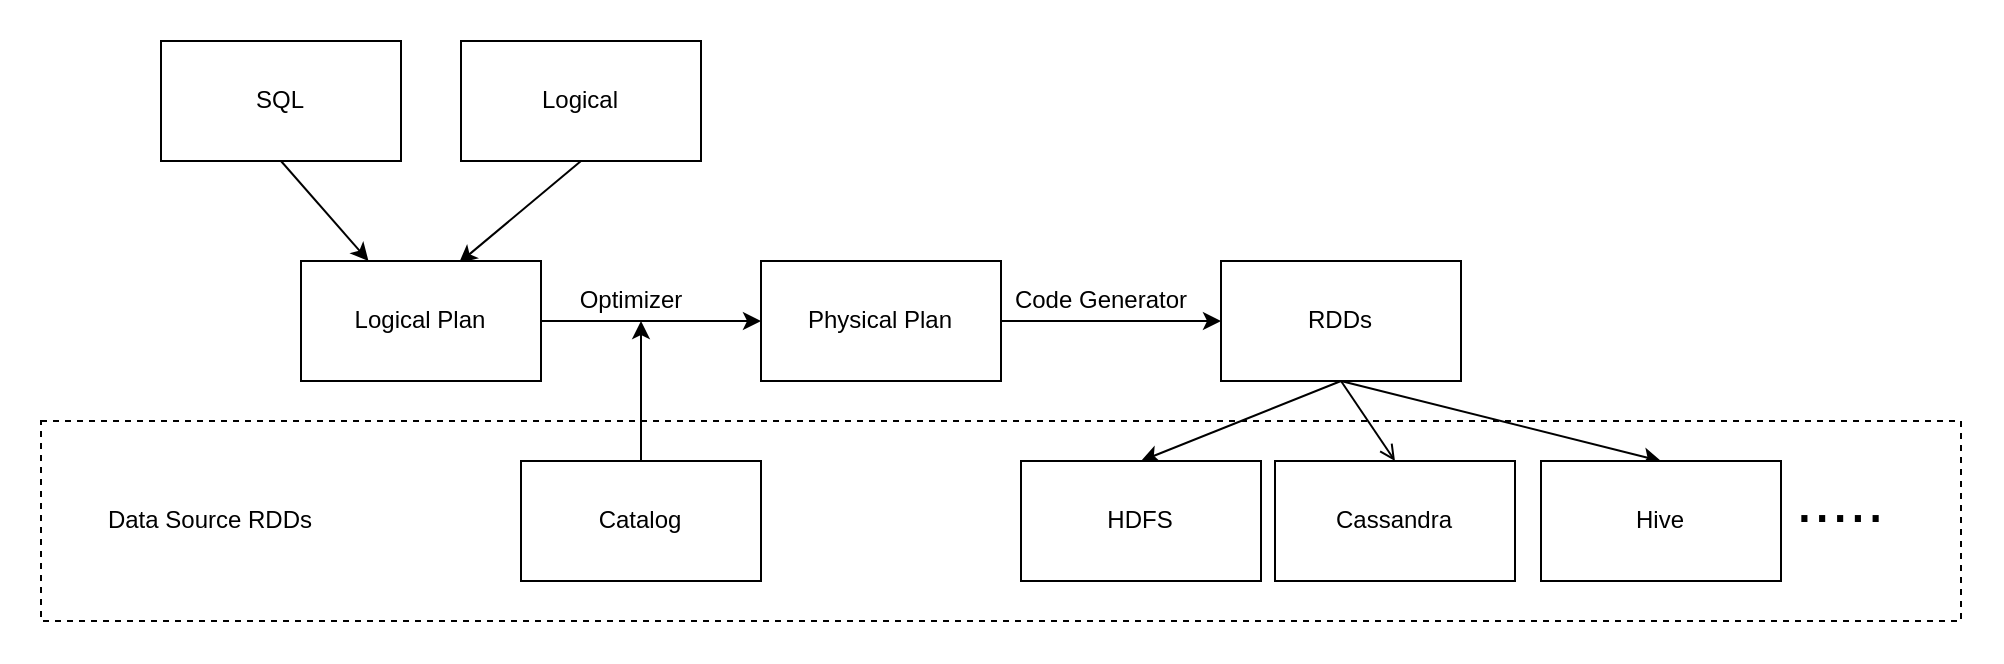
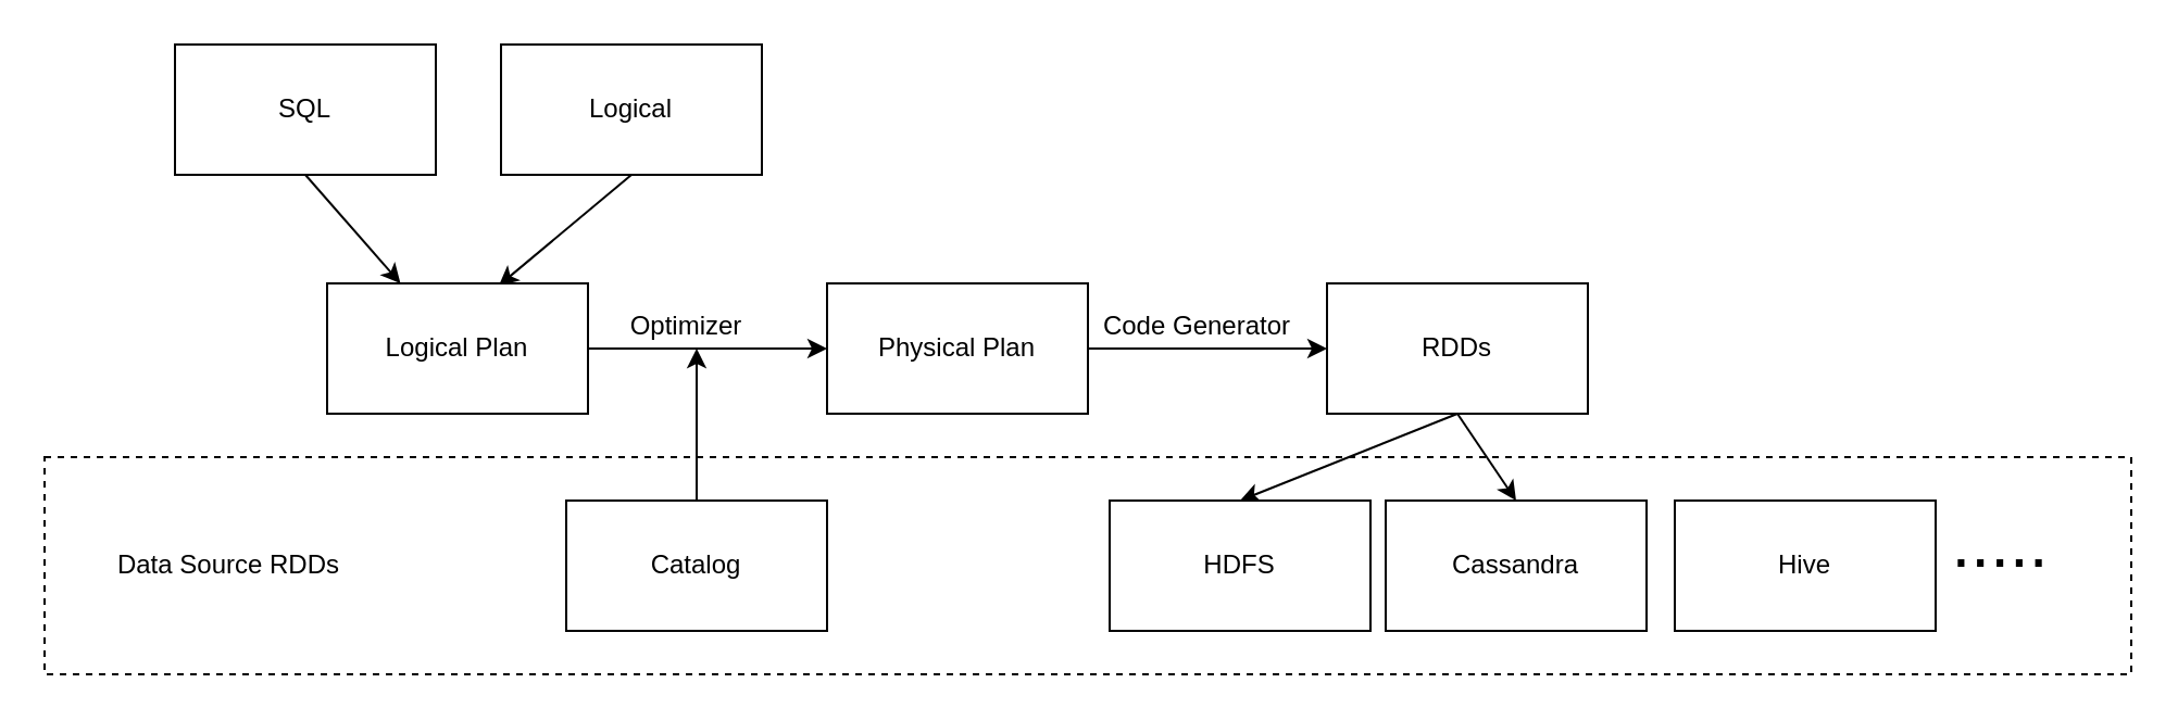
- <mxCell id="13" style="edgeStyle=none;rounded=0;orthogonalLoop=1;jettySize=auto;html=1;exitX=0.5;exitY=1;exitDx=0;exitDy=0;entryX=0.5;entryY=0;entryDx=0;entryDy=0;" parent="1" source="14" target="19" edge="1"><mxGeometry relative="1" as="geometry" /></mxCell>
- <mxCell id="12" style="edgeStyle=none;rounded=0;orthogonalLoop=1;jettySize=auto;html=1;exitX=0.5;exitY=1;exitDx=0;exitDy=0;entryX=0.5;entryY=0;entryDx=0;entryDy=0;endArrow=open;" parent="1" source="14" target="18" edge="1"><mxGeometry relative="1" as="geometry" /></mxCell>
+ <mxCell id="12" style="edgeStyle=none;rounded=0;orthogonalLoop=1;jettySize=auto;html=1;exitX=0.5;exitY=1;exitDx=0;exitDy=0;entryX=0.5;entryY=0;entryDx=0;entryDy=0;" parent="1" source="14" target="18" edge="1"><mxGeometry relative="1" as="geometry" /></mxCell>
